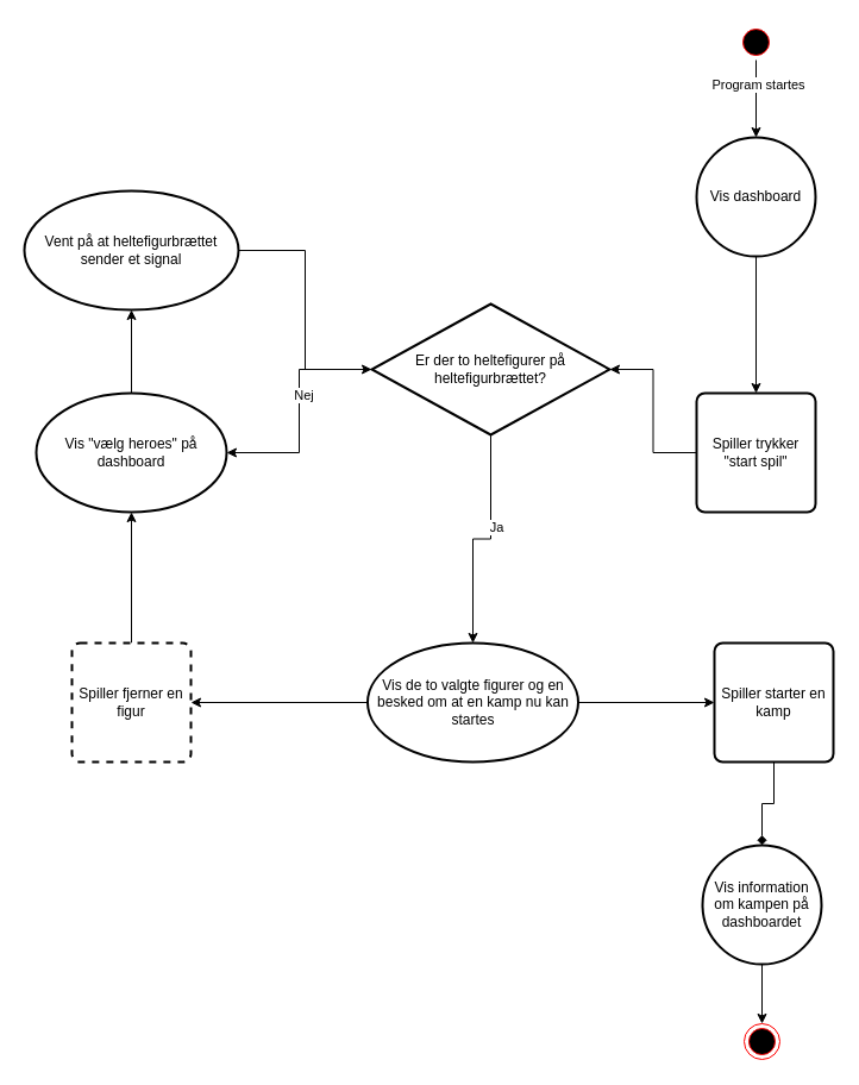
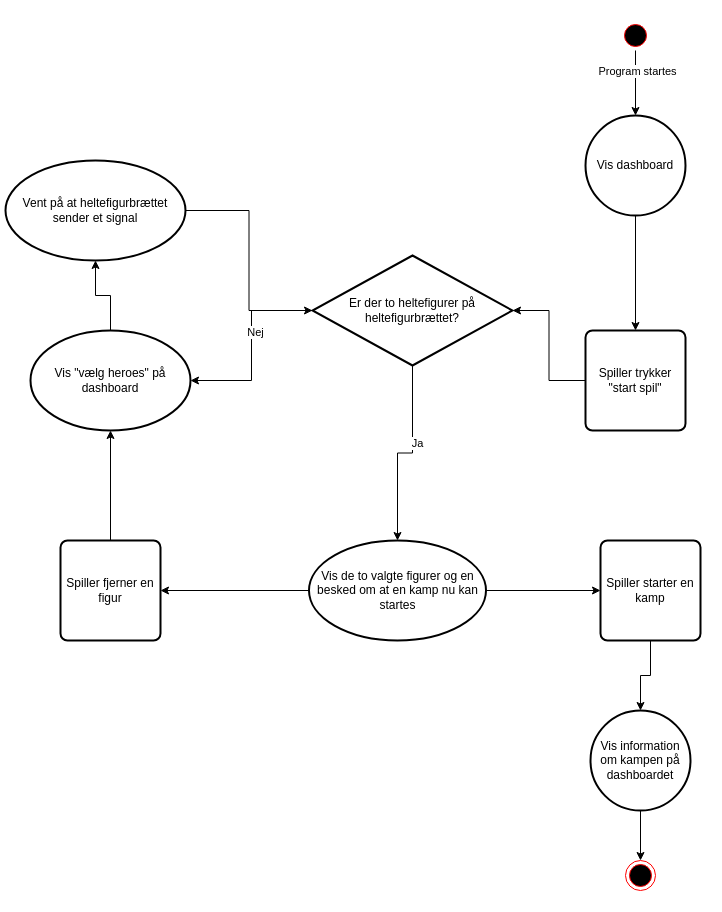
- <mxCell id="23" value="Vent på at heltefigurbrættet sender et signal" style="strokeWidth=2;html=1;shape=mxgraph.flowchart.start_2;whiteSpace=wrap;" vertex="1" parent="1"><mxGeometry x="20" y="160" width="180" height="100" as="geometry" /></mxCell>
+ <mxCell id="23" value="Vent på at heltefigurbrættet sender et signal" style="strokeWidth=2;html=1;shape=mxgraph.flowchart.start_2;whiteSpace=wrap;" vertex="1" parent="1"><mxGeometry x="5" y="160" width="180" height="100" as="geometry" /></mxCell>
- <mxCell id="10" value="Spiller fjerner en figur" style="rounded=1;whiteSpace=wrap;html=1;absoluteArcSize=1;arcSize=14;strokeWidth=2;dashed=1;" vertex="1" parent="1"><mxGeometry x="60" y="540" width="100" height="100" as="geometry" /></mxCell>
+ <mxCell id="10" value="Spiller fjerner en figur" style="rounded=1;whiteSpace=wrap;html=1;absoluteArcSize=1;arcSize=14;strokeWidth=2;" vertex="1" parent="1"><mxGeometry x="60" y="540" width="100" height="100" as="geometry" /></mxCell>
- <mxCell id="24" style="edgeStyle=orthogonalEdgeStyle;rounded=0;orthogonalLoop=1;jettySize=auto;html=1;endArrow=diamond;" edge="1" parent="1" source="25" target="27"><mxGeometry relative="1" as="geometry"><mxPoint x="640" y="680" as="targetPoint" /></mxGeometry></mxCell>
+ <mxCell id="24" style="edgeStyle=orthogonalEdgeStyle;rounded=0;orthogonalLoop=1;jettySize=auto;html=1;" edge="1" parent="1" source="25" target="27"><mxGeometry relative="1" as="geometry"><mxPoint x="640" y="680" as="targetPoint" /></mxGeometry></mxCell>
